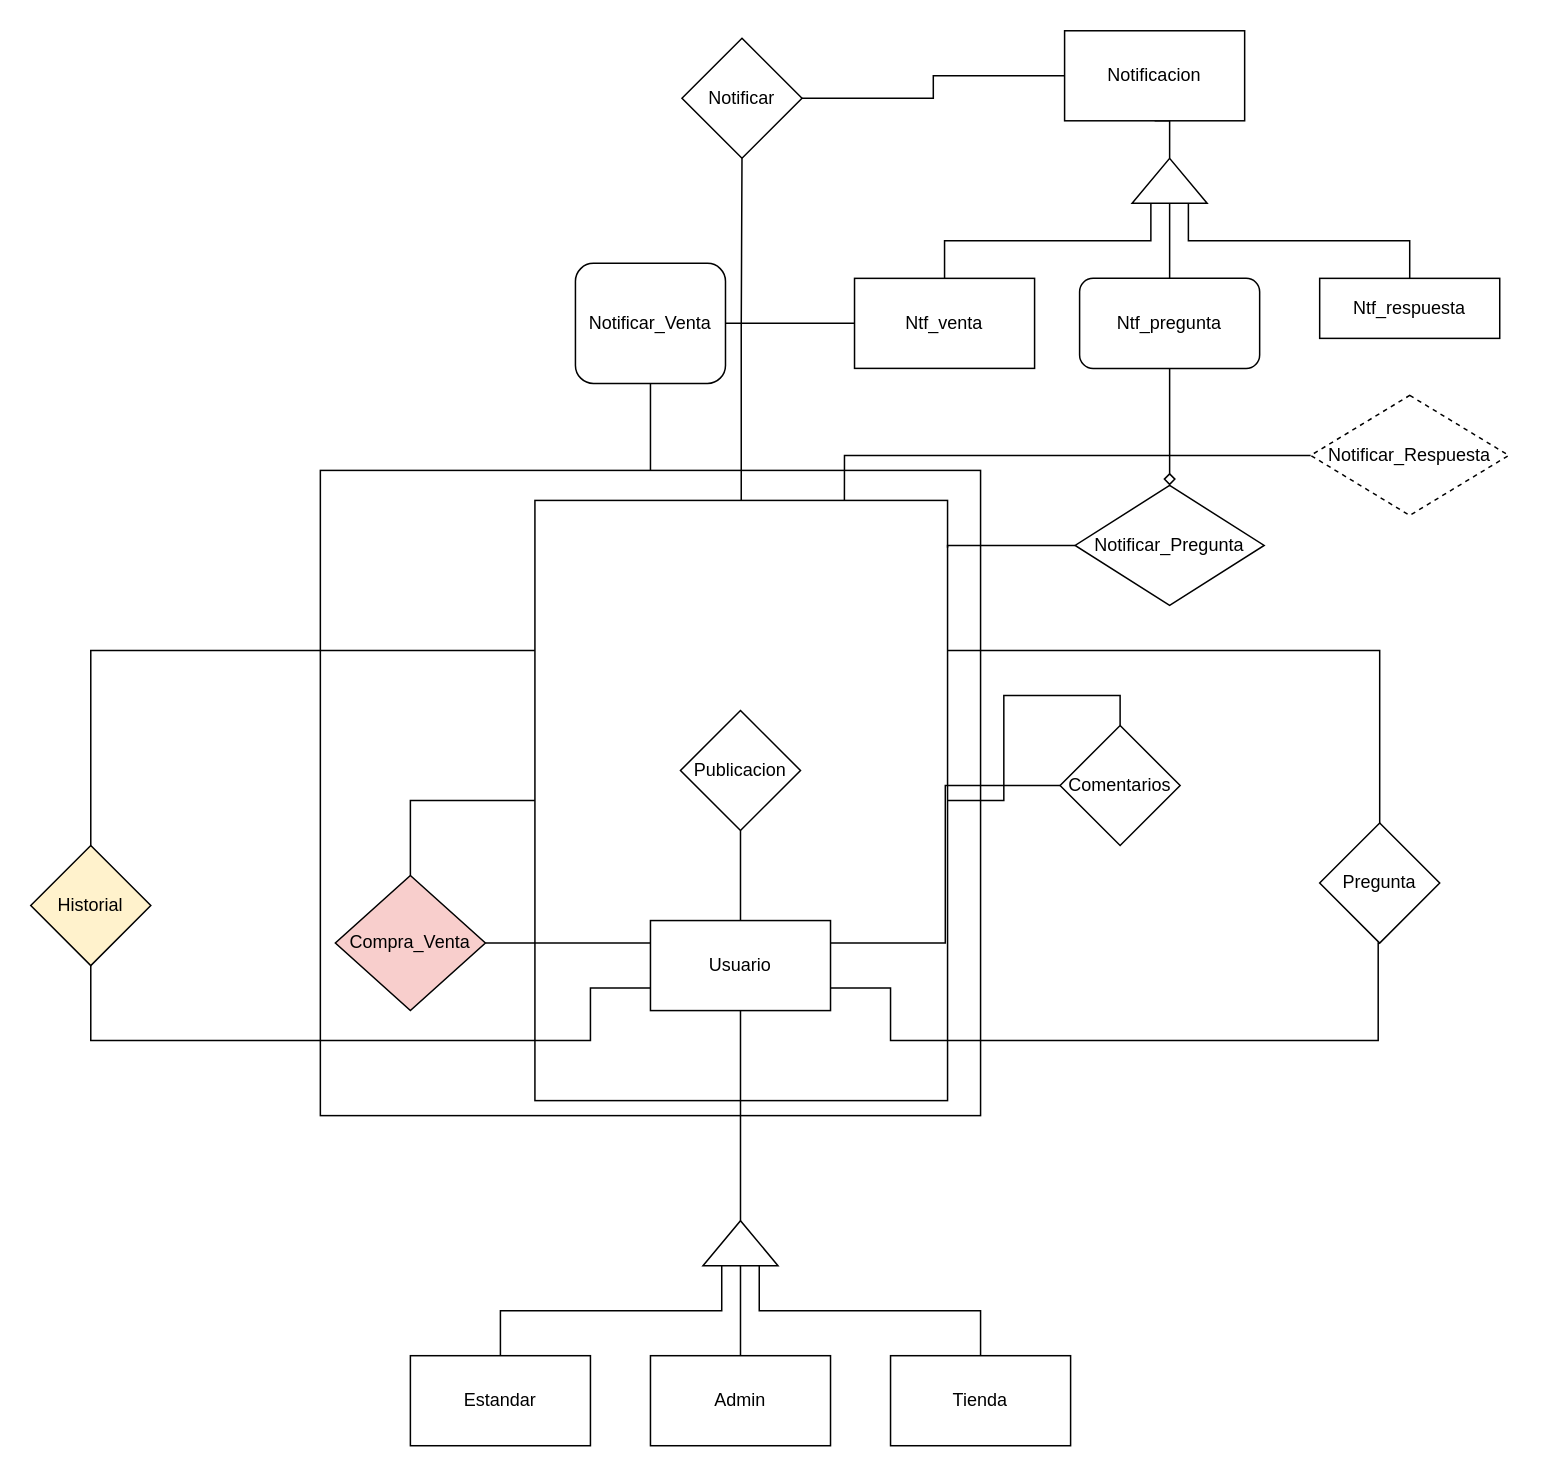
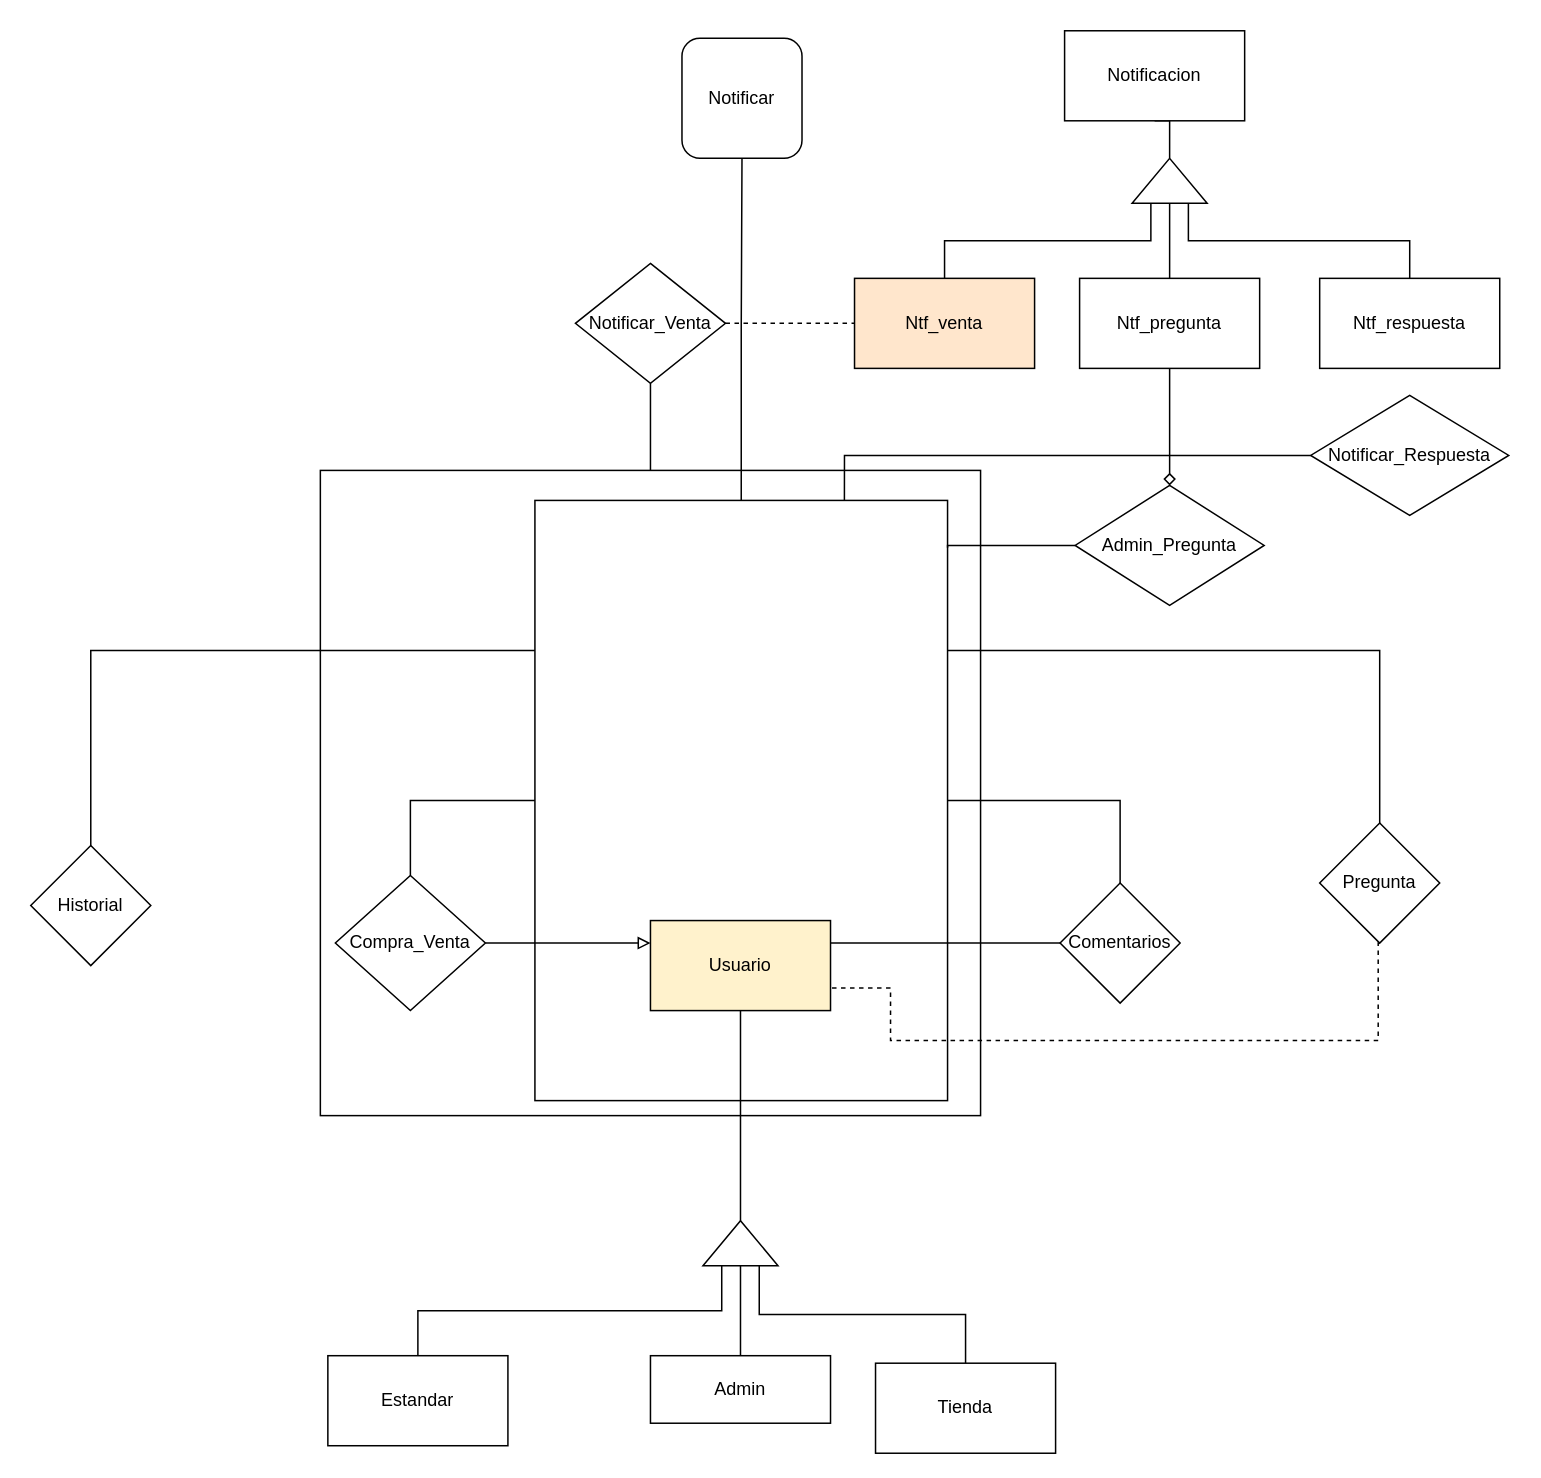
- <mxCell id="33" style="edgeStyle=orthogonalEdgeStyle;rounded=0;orthogonalLoop=1;jettySize=auto;html=1;exitX=1;exitY=0.5;exitDx=0;exitDy=0;entryX=0;entryY=0.5;entryDx=0;entryDy=0;endArrow=none;endFill=0;" edge="1" parent="1" source="34" target="22"><mxGeometry relative="1" as="geometry" /></mxCell>
- <mxCell id="34" value="Notificar" style="rhombus;whiteSpace=wrap;html=1;" vertex="1" parent="1"><mxGeometry x="454" y="25" width="80" height="80" as="geometry" /></mxCell>
+ <mxCell id="34" value="Notificar" style="whiteSpace=wrap;html=1;rounded=1;" vertex="1" parent="1"><mxGeometry x="454" y="25" width="80" height="80" as="geometry" /></mxCell>
- <mxCell id="26" value="Ntf_respuesta" style="rounded=0;whiteSpace=wrap;html=1;" vertex="1" parent="1"><mxGeometry x="879" y="185" width="120" height="40" as="geometry" /></mxCell>
+ <mxCell id="26" value="Ntf_respuesta" style="rounded=0;whiteSpace=wrap;html=1;" vertex="1" parent="1"><mxGeometry x="879" y="185" width="120" height="60" as="geometry" /></mxCell>
- <mxCell id="44" value="Notificar_Venta" style="whiteSpace=wrap;html=1;fillColor=none;rounded=1;" vertex="1" parent="1"><mxGeometry x="383" y="175" width="100" height="80" as="geometry" /></mxCell>
+ <mxCell id="44" value="Notificar_Venta" style="rhombus;whiteSpace=wrap;html=1;fillColor=none;" vertex="1" parent="1"><mxGeometry x="383" y="175" width="100" height="80" as="geometry" /></mxCell>
- <mxCell id="43" style="edgeStyle=orthogonalEdgeStyle;rounded=0;orthogonalLoop=1;jettySize=auto;html=1;exitX=1;exitY=0.5;exitDx=0;exitDy=0;entryX=0;entryY=0.5;entryDx=0;entryDy=0;endArrow=none;endFill=0;" edge="1" parent="1" source="44" target="23"><mxGeometry relative="1" as="geometry" /></mxCell>
+ <mxCell id="43" style="edgeStyle=orthogonalEdgeStyle;rounded=0;orthogonalLoop=1;jettySize=auto;html=1;exitX=1;exitY=0.5;exitDx=0;exitDy=0;entryX=0;entryY=0.5;entryDx=0;entryDy=0;endArrow=none;endFill=0;dashed=1;" edge="1" parent="1" source="44" target="23"><mxGeometry relative="1" as="geometry" /></mxCell>
- <mxCell id="23" value="Ntf_venta" style="rounded=0;whiteSpace=wrap;html=1;" vertex="1" parent="1"><mxGeometry x="569" y="185" width="120" height="60" as="geometry" /></mxCell>
+ <mxCell id="23" value="Ntf_venta" style="rounded=0;whiteSpace=wrap;html=1;fillColor=#ffe6cc;" vertex="1" parent="1"><mxGeometry x="569" y="185" width="120" height="60" as="geometry" /></mxCell>
- <mxCell id="25" value="Ntf_pregunta" style="whiteSpace=wrap;html=1;rounded=1;" vertex="1" parent="1"><mxGeometry x="719" y="185" width="120" height="60" as="geometry" /></mxCell>
+ <mxCell id="25" value="Ntf_pregunta" style="rounded=0;whiteSpace=wrap;html=1;" vertex="1" parent="1"><mxGeometry x="719" y="185" width="120" height="60" as="geometry" /></mxCell>
- <mxCell id="46" value="&lt;span&gt;Notificar_Respuesta&lt;/span&gt;" style="rhombus;whiteSpace=wrap;html=1;fillColor=none;dashed=1;" vertex="1" parent="1"><mxGeometry x="873" y="263" width="132" height="80" as="geometry" /></mxCell>
+ <mxCell id="46" value="&lt;span&gt;Notificar_Respuesta&lt;/span&gt;" style="rhombus;whiteSpace=wrap;html=1;fillColor=none;" vertex="1" parent="1"><mxGeometry x="873" y="263" width="132" height="80" as="geometry" /></mxCell>
- <mxCell id="45" value="&lt;span&gt;Notificar_Pregunta&lt;/span&gt;" style="rhombus;whiteSpace=wrap;html=1;fillColor=none;" vertex="1" parent="1"><mxGeometry x="716" y="323" width="126" height="80" as="geometry" /></mxCell>
+ <mxCell id="45" value="&lt;span&gt;Admin_Pregunta&lt;/span&gt;" style="rhombus;whiteSpace=wrap;html=1;fillColor=none;" vertex="1" parent="1"><mxGeometry x="716" y="323" width="126" height="80" as="geometry" /></mxCell>
- <mxCell id="32" value="Publicacion" style="rhombus;whiteSpace=wrap;html=1;" vertex="1" parent="1"><mxGeometry x="453" y="473" width="80" height="80" as="geometry" /></mxCell>
- <mxCell id="38" value="Comentarios" style="rhombus;whiteSpace=wrap;html=1;" vertex="1" parent="1"><mxGeometry x="706" y="483" width="80" height="80" as="geometry" /></mxCell>
+ <mxCell id="38" value="Comentarios" style="rhombus;whiteSpace=wrap;html=1;" vertex="1" parent="1"><mxGeometry x="706" y="588" width="80" height="80" as="geometry" /></mxCell>
- <mxCell id="31" style="edgeStyle=orthogonalEdgeStyle;rounded=0;orthogonalLoop=1;jettySize=auto;html=1;exitX=0.5;exitY=1;exitDx=0;exitDy=0;entryX=0.5;entryY=0;entryDx=0;entryDy=0;endArrow=none;endFill=0;" edge="1" parent="1" source="32" target="13"><mxGeometry relative="1" as="geometry" /></mxCell>
- <mxCell id="42" value="Historial" style="rhombus;whiteSpace=wrap;html=1;fillColor=#fff2cc;" vertex="1" parent="1"><mxGeometry x="20" y="563" width="80" height="80" as="geometry" /></mxCell>
+ <mxCell id="42" value="Historial" style="rhombus;whiteSpace=wrap;html=1;" vertex="1" parent="1"><mxGeometry x="20" y="563" width="80" height="80" as="geometry" /></mxCell>
- <mxCell id="36" value="Compra_Venta" style="rhombus;whiteSpace=wrap;html=1;fillColor=#f8cecc;" vertex="1" parent="1"><mxGeometry x="223" y="583" width="100" height="90" as="geometry" /></mxCell>
+ <mxCell id="36" value="Compra_Venta" style="rhombus;whiteSpace=wrap;html=1;" vertex="1" parent="1"><mxGeometry x="223" y="583" width="100" height="90" as="geometry" /></mxCell>
- <mxCell id="35" style="edgeStyle=orthogonalEdgeStyle;rounded=0;orthogonalLoop=1;jettySize=auto;html=1;exitX=1;exitY=0.5;exitDx=0;exitDy=0;entryX=0;entryY=0.25;entryDx=0;entryDy=0;endArrow=none;endFill=0;" edge="1" parent="1" source="36" target="13"><mxGeometry relative="1" as="geometry" /></mxCell>
+ <mxCell id="35" style="edgeStyle=orthogonalEdgeStyle;rounded=0;orthogonalLoop=1;jettySize=auto;html=1;exitX=1;exitY=0.5;exitDx=0;exitDy=0;entryX=0;entryY=0.25;entryDx=0;entryDy=0;endArrow=block;endFill=0;" edge="1" parent="1" source="36" target="13"><mxGeometry relative="1" as="geometry" /></mxCell>
- <mxCell id="13" value="Usuario&lt;br&gt;" style="rounded=0;whiteSpace=wrap;html=1;" vertex="1" parent="1"><mxGeometry x="433" y="613" width="120" height="60" as="geometry" /></mxCell>
+ <mxCell id="13" value="Usuario&lt;br&gt;" style="rounded=0;whiteSpace=wrap;html=1;fillColor=#fff2cc;" vertex="1" parent="1"><mxGeometry x="433" y="613" width="120" height="60" as="geometry" /></mxCell>
- <mxCell id="41" style="edgeStyle=orthogonalEdgeStyle;rounded=0;orthogonalLoop=1;jettySize=auto;html=1;exitX=0.5;exitY=1;exitDx=0;exitDy=0;entryX=0;entryY=0.75;entryDx=0;entryDy=0;endArrow=none;endFill=0;" edge="1" parent="1" source="42" target="13"><mxGeometry relative="1" as="geometry"><Array as="points"><mxPoint x="60" y="693" /><mxPoint x="393" y="693" /><mxPoint x="393" y="658" /></Array></mxGeometry></mxCell>
- <mxCell id="39" style="edgeStyle=orthogonalEdgeStyle;rounded=0;orthogonalLoop=1;jettySize=auto;html=1;exitX=0.5;exitY=1;exitDx=0;exitDy=0;entryX=1;entryY=0.75;entryDx=0;entryDy=0;endArrow=none;endFill=0;" edge="1" parent="1" source="40" target="13"><mxGeometry relative="1" as="geometry"><Array as="points"><mxPoint x="918" y="628" /><mxPoint x="918" y="693" /><mxPoint x="593" y="693" /><mxPoint x="593" y="658" /></Array></mxGeometry></mxCell>
+ <mxCell id="39" style="edgeStyle=orthogonalEdgeStyle;rounded=0;orthogonalLoop=1;jettySize=auto;html=1;exitX=0.5;exitY=1;exitDx=0;exitDy=0;entryX=1;entryY=0.75;entryDx=0;entryDy=0;endArrow=none;endFill=0;dashed=1;" edge="1" parent="1" source="40" target="13"><mxGeometry relative="1" as="geometry"><Array as="points"><mxPoint x="918" y="628" /><mxPoint x="918" y="693" /><mxPoint x="593" y="693" /><mxPoint x="593" y="658" /></Array></mxGeometry></mxCell>
- <mxCell id="20" value="Estandar" style="rounded=0;whiteSpace=wrap;html=1;" vertex="1" parent="1"><mxGeometry x="273" y="903" width="120" height="60" as="geometry" /></mxCell>
+ <mxCell id="20" value="Estandar" style="rounded=0;whiteSpace=wrap;html=1;" vertex="1" parent="1"><mxGeometry x="218" y="903" width="120" height="60" as="geometry" /></mxCell>
- <mxCell id="18" value="Admin" style="rounded=0;whiteSpace=wrap;html=1;" vertex="1" parent="1"><mxGeometry x="433" y="903" width="120" height="60" as="geometry" /></mxCell>
+ <mxCell id="18" value="Admin" style="rounded=0;whiteSpace=wrap;html=1;" vertex="1" parent="1"><mxGeometry x="433" y="903" width="120" height="45" as="geometry" /></mxCell>
- <mxCell id="19" value="Tienda" style="rounded=0;whiteSpace=wrap;html=1;" vertex="1" parent="1"><mxGeometry x="593" y="903" width="120" height="60" as="geometry" /></mxCell>
+ <mxCell id="19" value="Tienda" style="rounded=0;whiteSpace=wrap;html=1;" vertex="1" parent="1"><mxGeometry x="583" y="908" width="120" height="60" as="geometry" /></mxCell>
